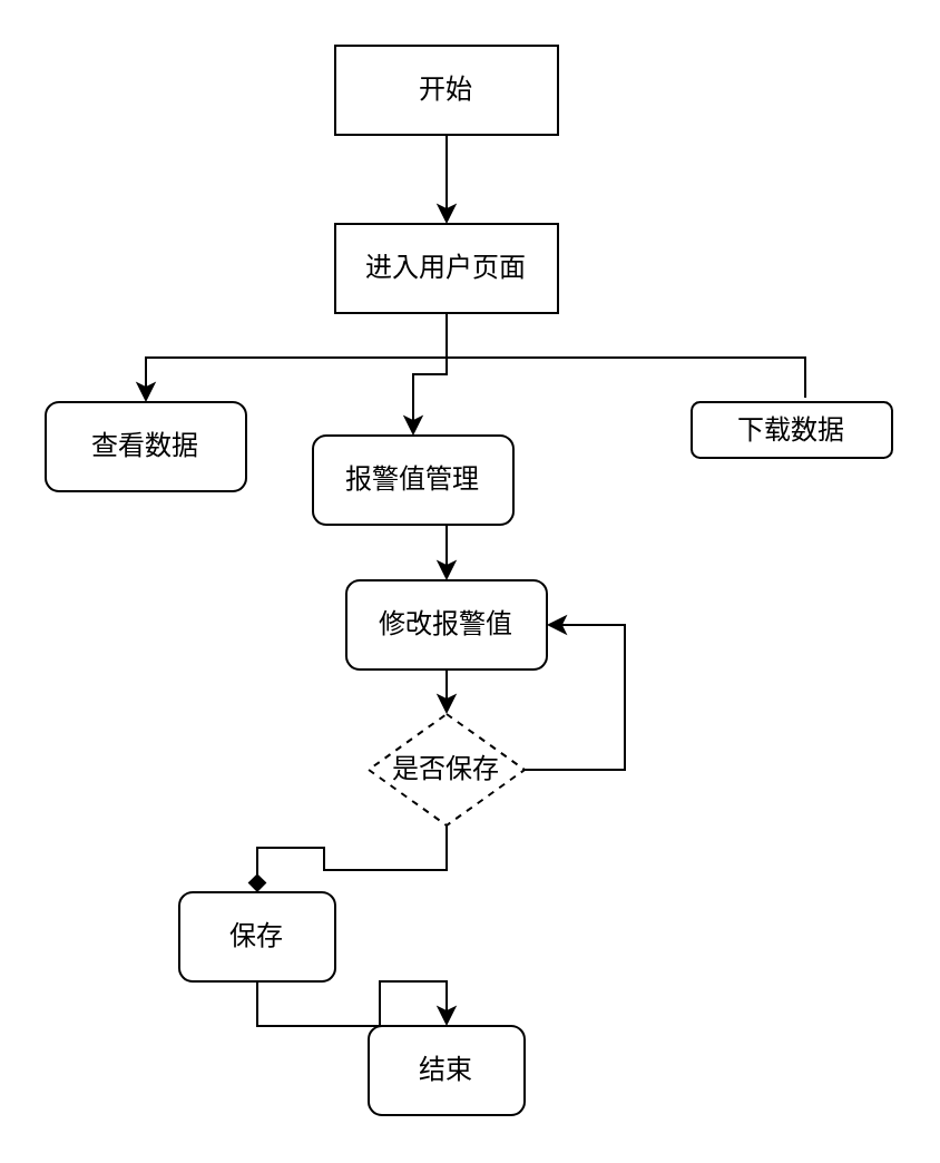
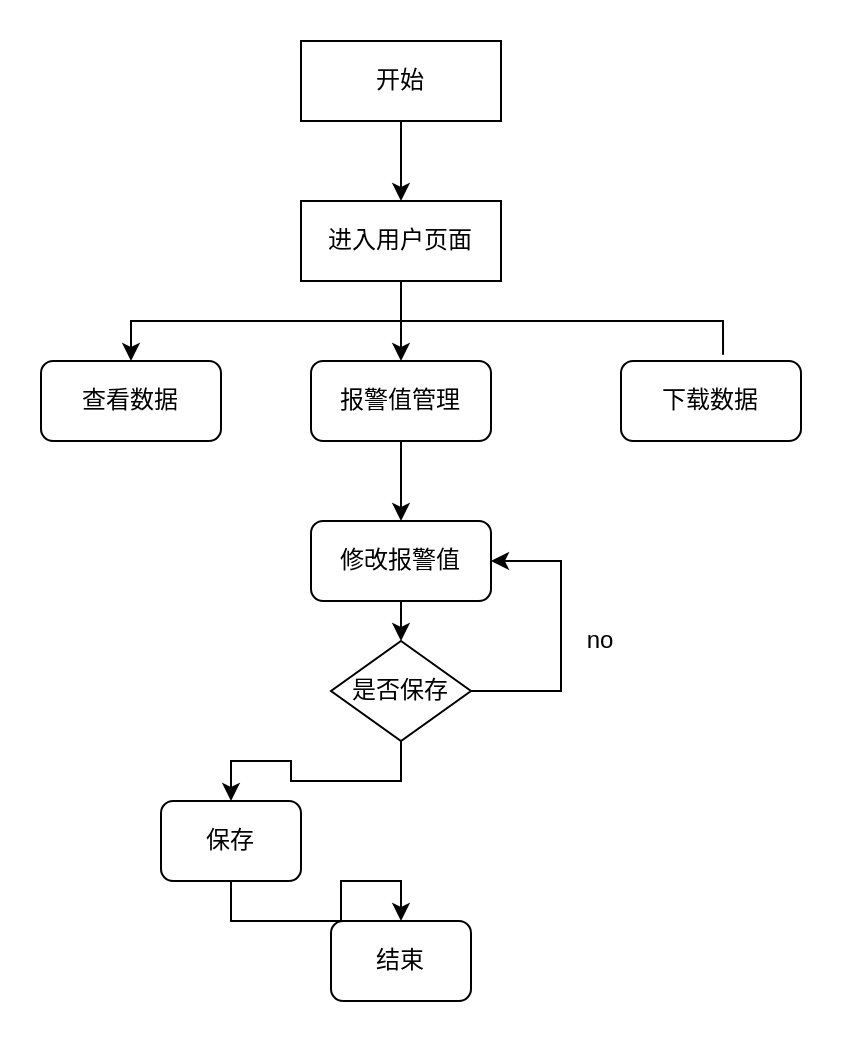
- <mxCell id="9" value="下载数据" style="rounded=1;whiteSpace=wrap;html=1;fillColor=none;gradientColor=none;" vertex="1" parent="1"><mxGeometry x="310" y="180" width="90" height="25" as="geometry" /></mxCell>
+ <mxCell id="9" value="下载数据" style="rounded=1;whiteSpace=wrap;html=1;fillColor=none;gradientColor=none;" vertex="1" parent="1"><mxGeometry x="310" y="180" width="90" height="40" as="geometry" /></mxCell>
- <mxCell id="11" value="报警值管理" style="rounded=1;whiteSpace=wrap;html=1;fillColor=none;gradientColor=none;" vertex="1" parent="1"><mxGeometry x="140" y="195" width="90" height="40" as="geometry" /></mxCell>
+ <mxCell id="11" value="报警值管理" style="rounded=1;whiteSpace=wrap;html=1;fillColor=none;gradientColor=none;" vertex="1" parent="1"><mxGeometry x="155" y="180" width="90" height="40" as="geometry" /></mxCell>
+ <mxCell id="20" value="no" style="text;html=1;strokeColor=none;fillColor=none;align=center;verticalAlign=middle;whiteSpace=wrap;rounded=0;" vertex="1" parent="1"><mxGeometry x="280" y="310" width="40" height="20" as="geometry" /></mxCell>
- <mxCell id="16" value="是否保存" style="rhombus;whiteSpace=wrap;html=1;rounded=0;fillColor=none;gradientColor=none;dashed=1;" vertex="1" parent="1"><mxGeometry x="165" y="320" width="70" height="50" as="geometry" /></mxCell>
+ <mxCell id="16" value="是否保存" style="rhombus;whiteSpace=wrap;html=1;rounded=0;fillColor=none;gradientColor=none;" vertex="1" parent="1"><mxGeometry x="165" y="320" width="70" height="50" as="geometry" /></mxCell>
- <mxCell id="14" style="edgeStyle=orthogonalEdgeStyle;rounded=0;orthogonalLoop=1;jettySize=auto;html=1;exitX=0.5;exitY=1;exitDx=0;exitDy=0;entryX=0.5;entryY=0;entryDx=0;entryDy=0;endArrow=diamond;" edge="1" parent="1" source="16" target="18"><mxGeometry relative="1" as="geometry" /></mxCell>
+ <mxCell id="14" style="edgeStyle=orthogonalEdgeStyle;rounded=0;orthogonalLoop=1;jettySize=auto;html=1;exitX=0.5;exitY=1;exitDx=0;exitDy=0;entryX=0.5;entryY=0;entryDx=0;entryDy=0;" edge="1" parent="1" source="16" target="18"><mxGeometry relative="1" as="geometry" /></mxCell>
